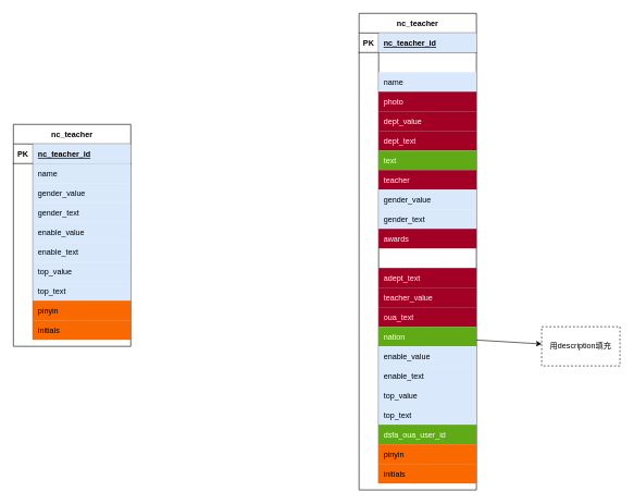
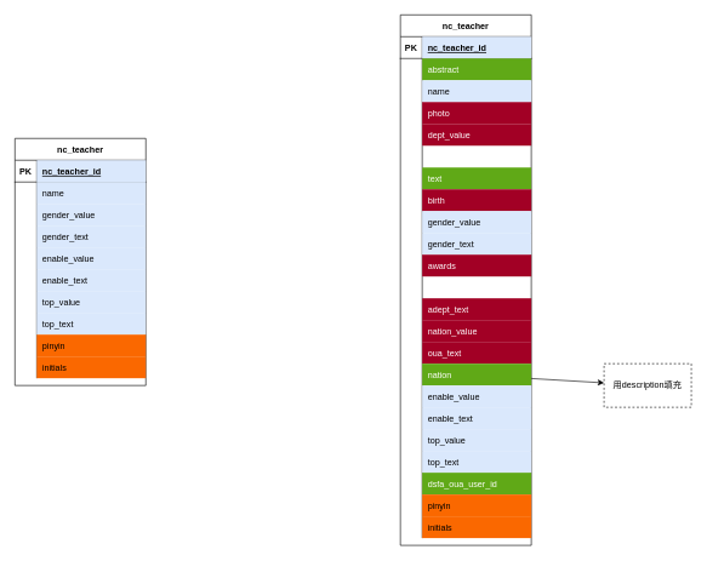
+ <mxCell id="39" value="abstract" style="shape=partialRectangle;connectable=0;top=0;left=0;bottom=0;right=0;align=left;spacingLeft=6;overflow=hidden;fillColor=#60a917;strokeColor=#2D7600;fontColor=#ffffff;" parent="37" vertex="1"><mxGeometry x="30" width="150" height="30" as="geometry" /></mxCell>
- <mxCell id="51" value="dept_text" style="shape=partialRectangle;connectable=0;top=0;left=0;bottom=0;right=0;align=left;spacingLeft=6;overflow=hidden;fillColor=#a20025;strokeColor=#6F0000;fontColor=#ffffff;" parent="49" vertex="1"><mxGeometry x="30" width="150" height="30" as="geometry" /></mxCell>
- <mxCell id="57" value="teacher" style="shape=partialRectangle;connectable=0;top=0;left=0;bottom=0;right=0;align=left;spacingLeft=6;overflow=hidden;fillColor=#a20025;strokeColor=#6F0000;fontColor=#ffffff;" parent="55" vertex="1"><mxGeometry x="30" width="150" height="30" as="geometry" /></mxCell>
+ <mxCell id="57" value="birth" style="shape=partialRectangle;connectable=0;top=0;left=0;bottom=0;right=0;align=left;spacingLeft=6;overflow=hidden;fillColor=#a20025;strokeColor=#6F0000;fontColor=#ffffff;" parent="55" vertex="1"><mxGeometry x="30" width="150" height="30" as="geometry" /></mxCell>
- <mxCell id="74" value="teacher_value" style="shape=partialRectangle;connectable=0;top=0;left=0;bottom=0;right=0;align=left;spacingLeft=6;overflow=hidden;fillColor=#a20025;strokeColor=#6F0000;fontColor=#ffffff;" parent="72" vertex="1"><mxGeometry x="30" width="150" height="30" as="geometry" /></mxCell>
+ <mxCell id="74" value="nation_value" style="shape=partialRectangle;connectable=0;top=0;left=0;bottom=0;right=0;align=left;spacingLeft=6;overflow=hidden;fillColor=#a20025;strokeColor=#6F0000;fontColor=#ffffff;" parent="72" vertex="1"><mxGeometry x="30" width="150" height="30" as="geometry" /></mxCell>
